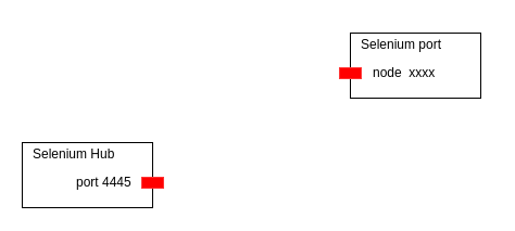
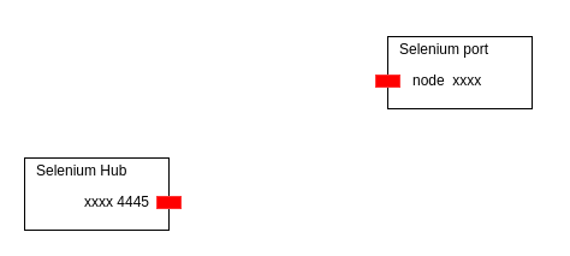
- <mxCell id="6" value="port 4445" style="text;html=1;strokeColor=none;fillColor=none;align=left;verticalAlign=middle;whiteSpace=wrap;rounded=0;" vertex="1" parent="2"><mxGeometry x="48" y="36" width="72" height="22" as="geometry" /></mxCell>
+ <mxCell id="6" value="xxxx 4445" style="text;html=1;strokeColor=none;fillColor=none;align=left;verticalAlign=middle;whiteSpace=wrap;rounded=0;" vertex="1" parent="2"><mxGeometry x="48" y="36" width="72" height="22" as="geometry" /></mxCell>
